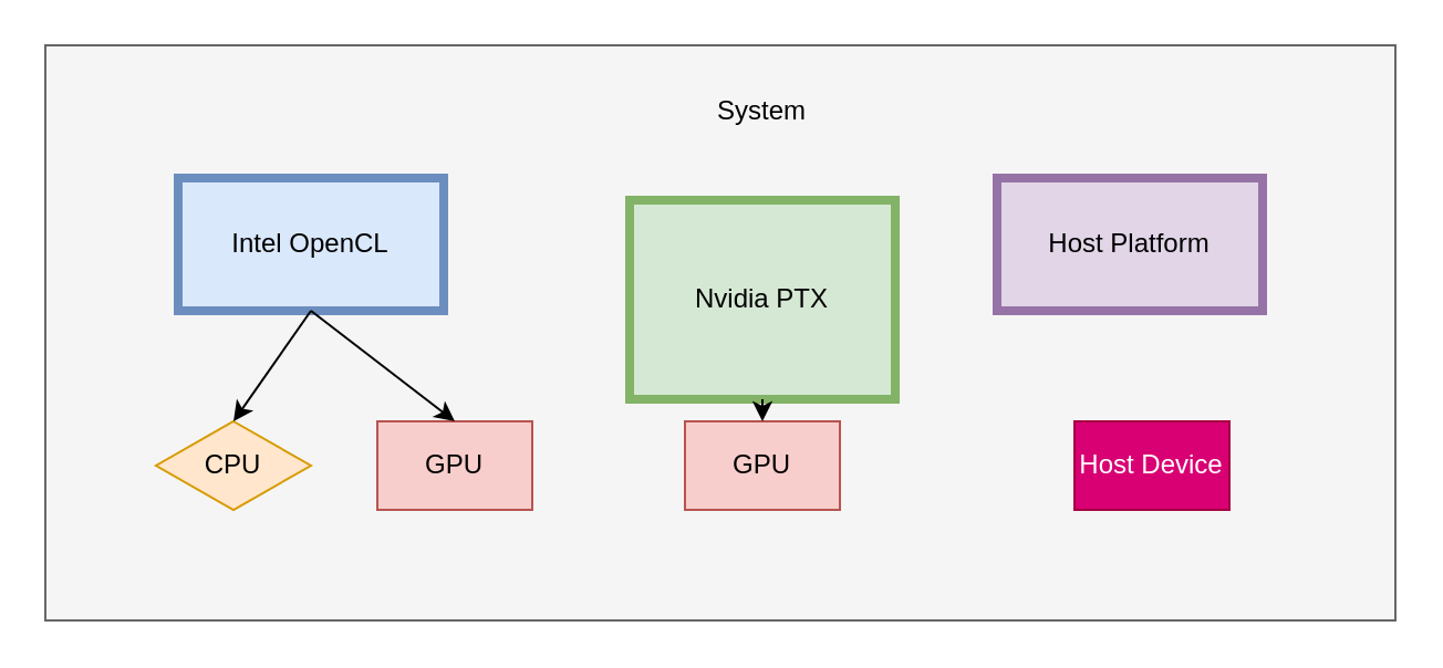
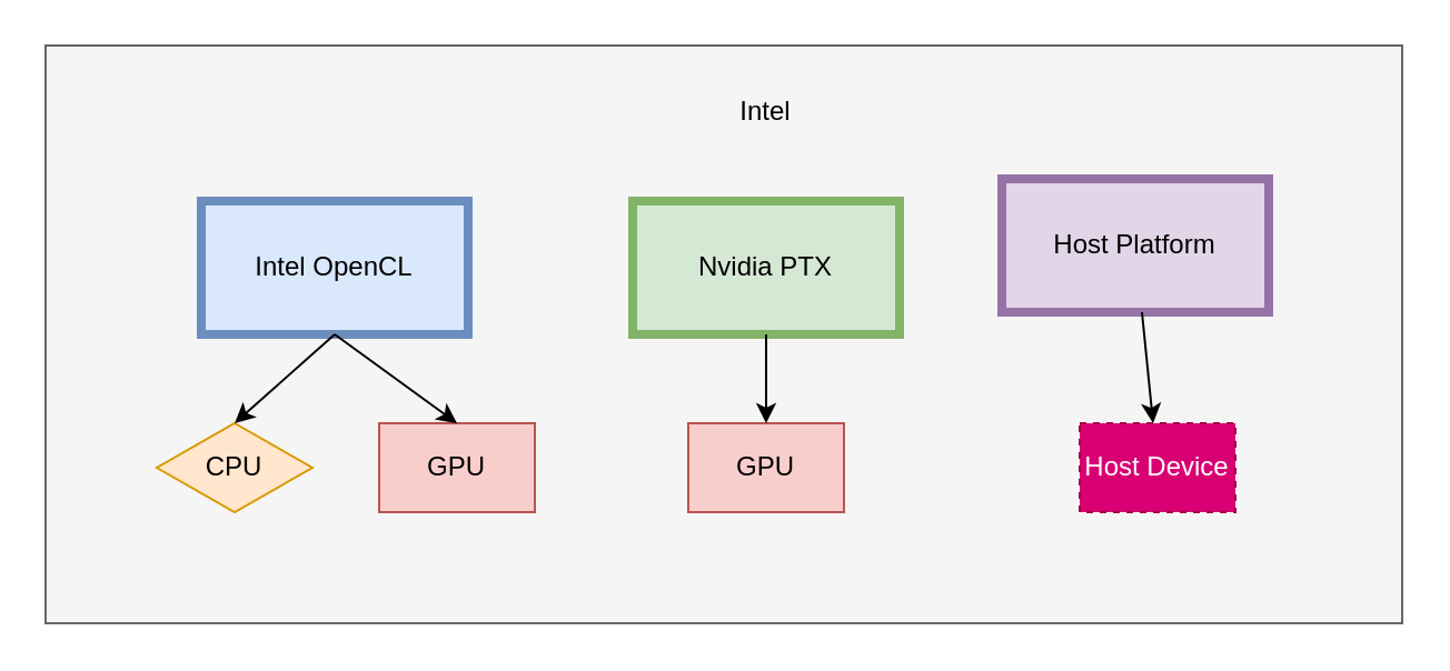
- <mxCell id="11" value="System" style="text;html=1;strokeColor=none;fillColor=none;align=center;verticalAlign=middle;whiteSpace=wrap;rounded=0;" vertex="1" parent="1"><mxGeometry x="324" y="40" width="40" height="20" as="geometry" /></mxCell>
+ <mxCell id="11" value="Intel" style="text;html=1;strokeColor=none;fillColor=none;align=center;verticalAlign=middle;whiteSpace=wrap;rounded=0;" vertex="1" parent="1"><mxGeometry x="324" y="40" width="40" height="20" as="geometry" /></mxCell>
- <mxCell id="3" value="Intel OpenCL" style="rounded=0;whiteSpace=wrap;html=1;fillColor=#dae8fc;strokeColor=#6c8ebf;strokeWidth=4;" vertex="1" parent="1"><mxGeometry x="80" y="80" width="120" height="60" as="geometry" /></mxCell>
+ <mxCell id="3" value="Intel OpenCL" style="rounded=0;whiteSpace=wrap;html=1;fillColor=#dae8fc;strokeColor=#6c8ebf;strokeWidth=4;" vertex="1" parent="1"><mxGeometry x="90" y="90" width="120" height="60" as="geometry" /></mxCell>
- <mxCell id="4" value="Nvidia PTX" style="rounded=0;whiteSpace=wrap;html=1;fillColor=#d5e8d4;strokeColor=#82b366;strokeWidth=4;" vertex="1" parent="1"><mxGeometry x="284" y="90" width="120" height="90" as="geometry" /></mxCell>
+ <mxCell id="4" value="Nvidia PTX" style="rounded=0;whiteSpace=wrap;html=1;fillColor=#d5e8d4;strokeColor=#82b366;strokeWidth=4;" vertex="1" parent="1"><mxGeometry x="284" y="90" width="120" height="60" as="geometry" /></mxCell>
+ <mxCell id="14" value="" style="endArrow=classic;html=1;" edge="1" parent="1" source="12" target="13"><mxGeometry width="50" height="50" relative="1" as="geometry"><mxPoint x="500" y="330" as="sourcePoint" /><mxPoint x="550" y="280" as="targetPoint" /></mxGeometry></mxCell>
- <mxCell id="13" value="Host Device" style="rounded=0;whiteSpace=wrap;html=1;fillColor=#d80073;strokeColor=#A50040;fontColor=#ffffff;" vertex="1" parent="1"><mxGeometry x="485" y="190" width="70" height="40" as="geometry" /></mxCell>
+ <mxCell id="13" value="Host Device" style="rounded=0;whiteSpace=wrap;html=1;fillColor=#d80073;strokeColor=#A50040;fontColor=#ffffff;dashed=1;" vertex="1" parent="1"><mxGeometry x="485" y="190" width="70" height="40" as="geometry" /></mxCell>
